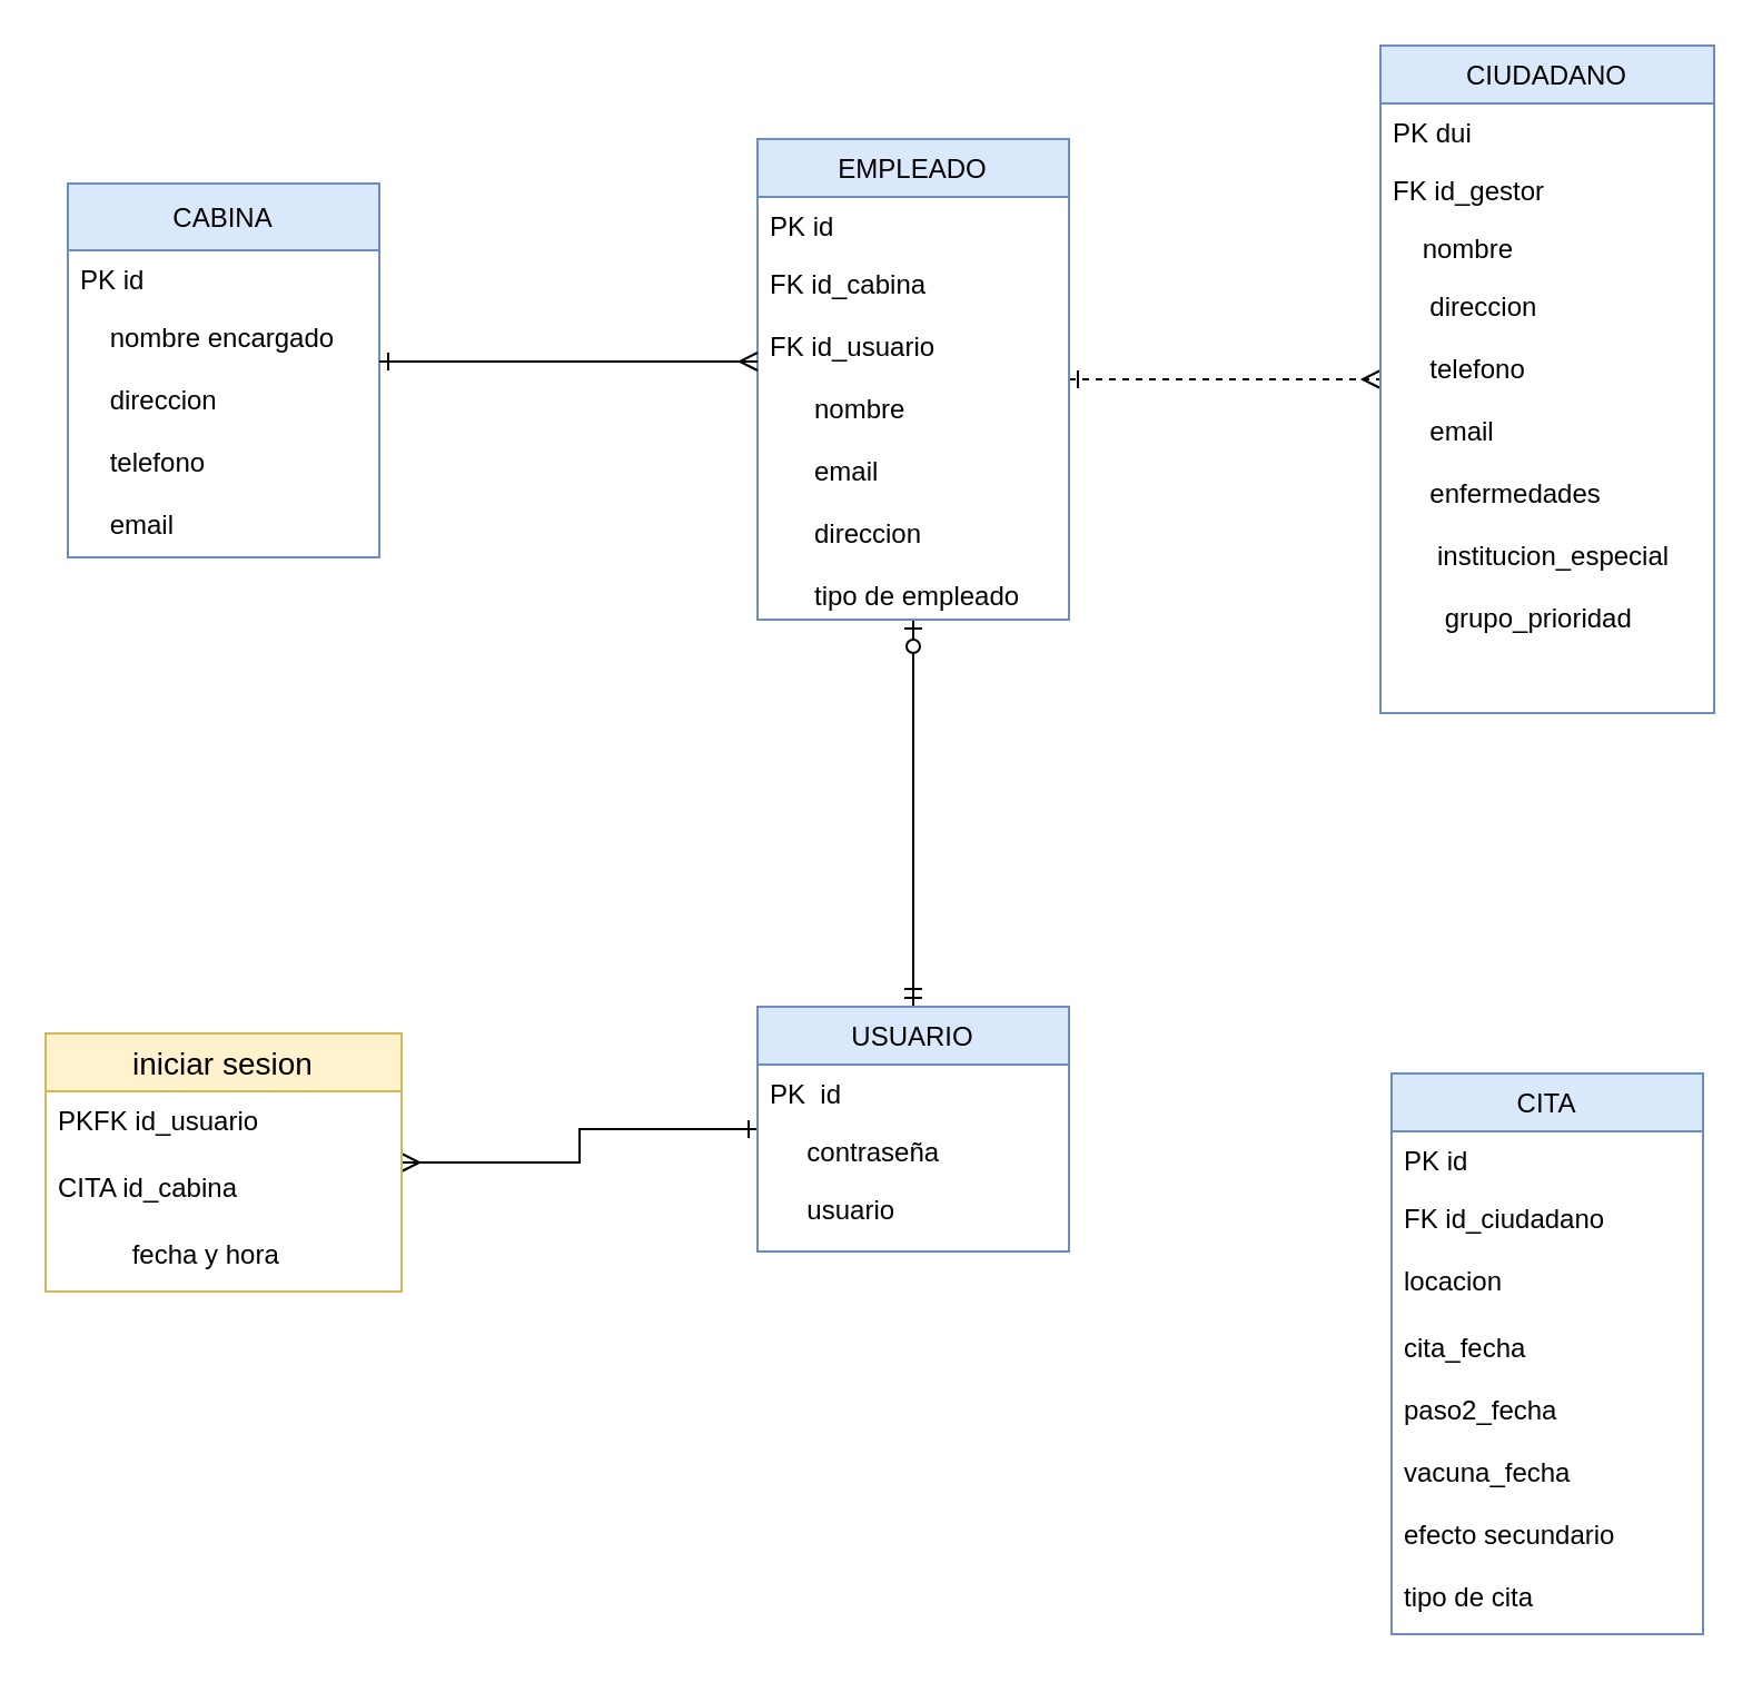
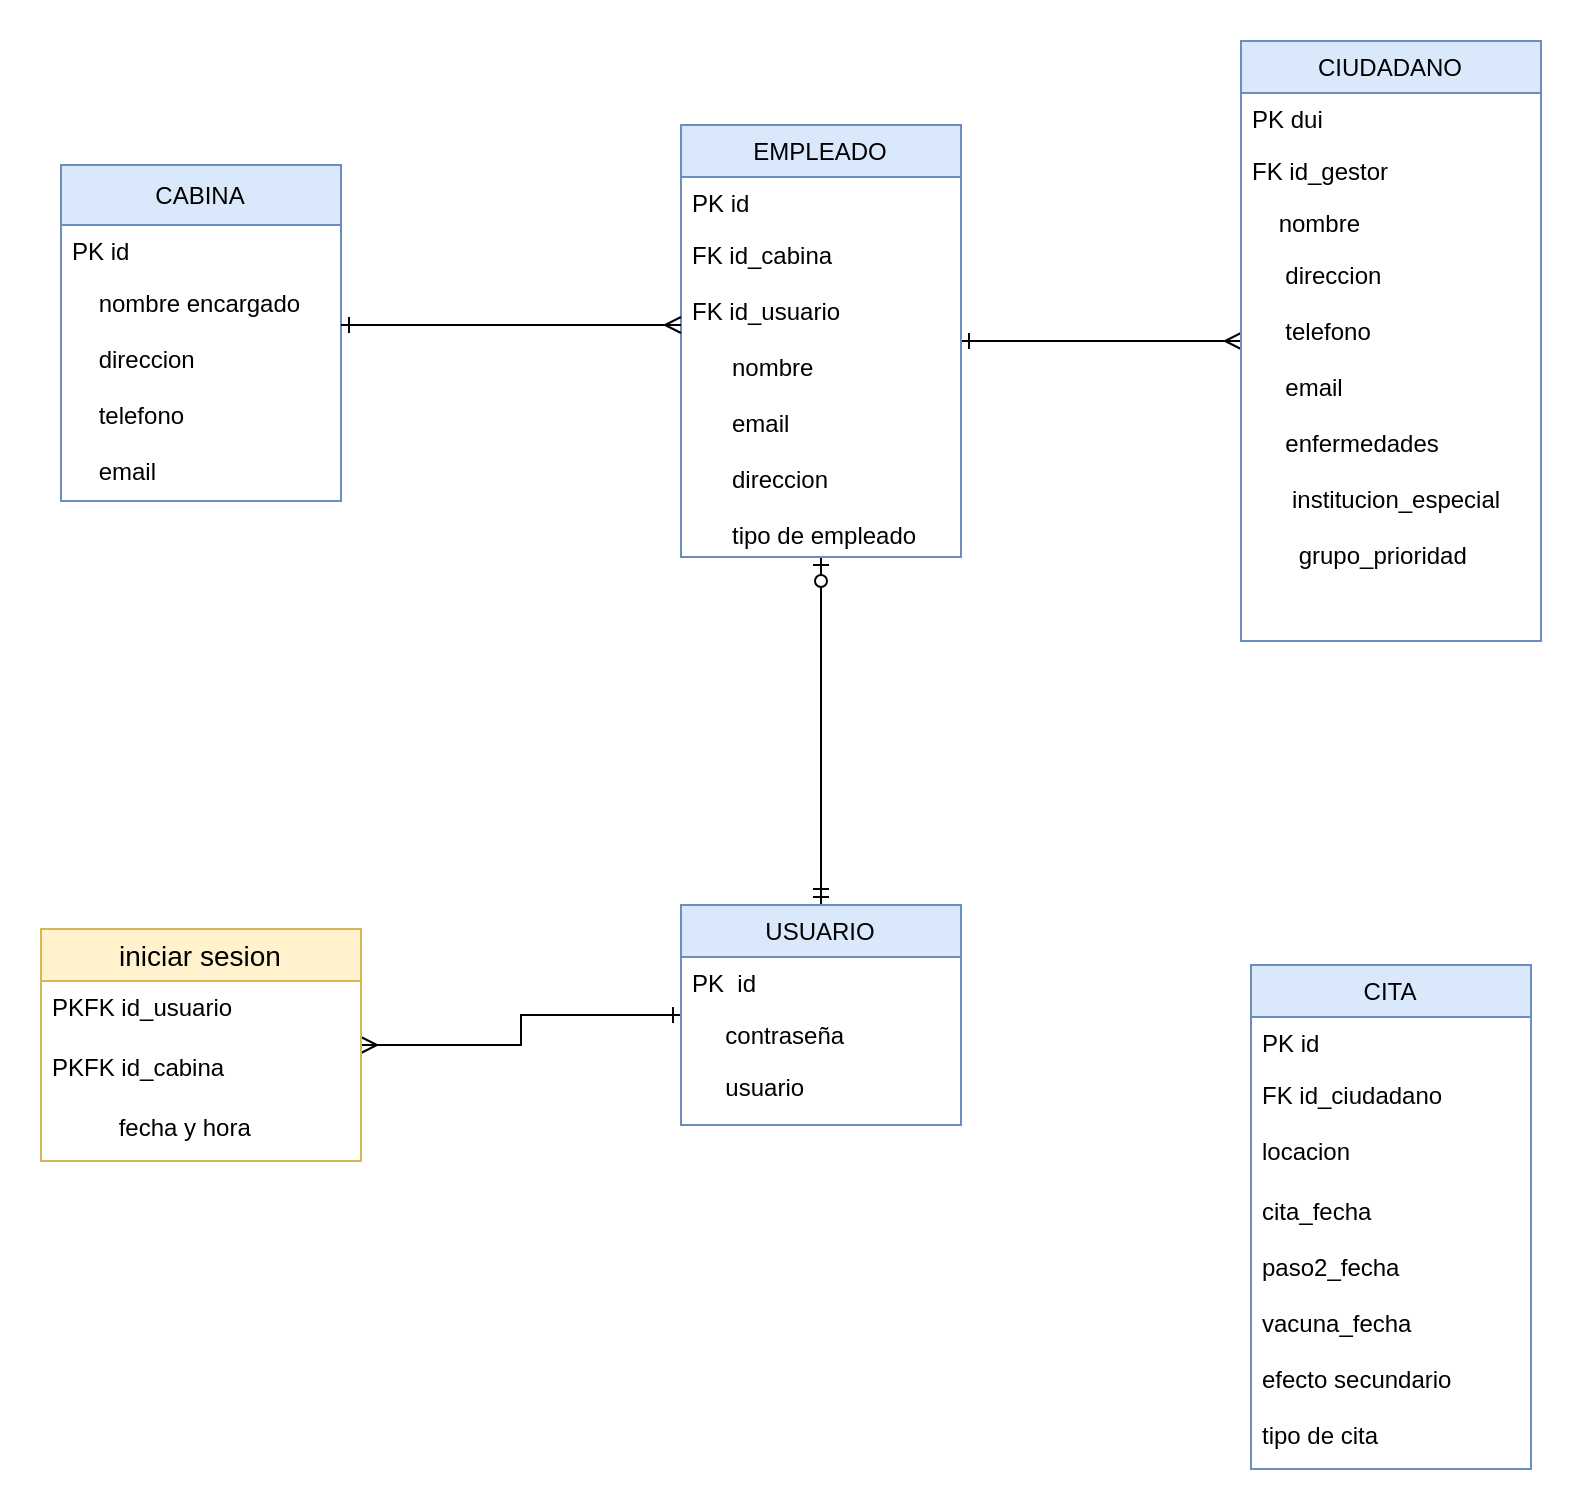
- <mxCell id="5" style="edgeStyle=orthogonalEdgeStyle;rounded=0;orthogonalLoop=1;jettySize=auto;html=1;startArrow=ERone;startFill=0;endArrow=ERmany;endFill=0;dashed=1;" parent="1" source="7" target="10" edge="1"><mxGeometry relative="1" as="geometry"><mxPoint x="570" y="170" as="targetPoint" /></mxGeometry></mxCell>
+ <mxCell id="5" style="edgeStyle=orthogonalEdgeStyle;rounded=0;orthogonalLoop=1;jettySize=auto;html=1;startArrow=ERone;startFill=0;endArrow=ERmany;endFill=0;" parent="1" source="7" target="10" edge="1"><mxGeometry relative="1" as="geometry"><mxPoint x="570" y="170" as="targetPoint" /></mxGeometry></mxCell>
- <mxCell id="26" value="CITA id_cabina" style="text;strokeColor=none;fillColor=none;spacingLeft=4;spacingRight=4;overflow=hidden;rotatable=0;points=[[0,0.5],[1,0.5]];portConstraint=eastwest;fontSize=12;" parent="24" vertex="1"><mxGeometry y="56" width="160" height="30" as="geometry" /></mxCell>
+ <mxCell id="26" value="PKFK id_cabina" style="text;strokeColor=none;fillColor=none;spacingLeft=4;spacingRight=4;overflow=hidden;rotatable=0;points=[[0,0.5],[1,0.5]];portConstraint=eastwest;fontSize=12;" parent="24" vertex="1"><mxGeometry y="56" width="160" height="30" as="geometry" /></mxCell>
